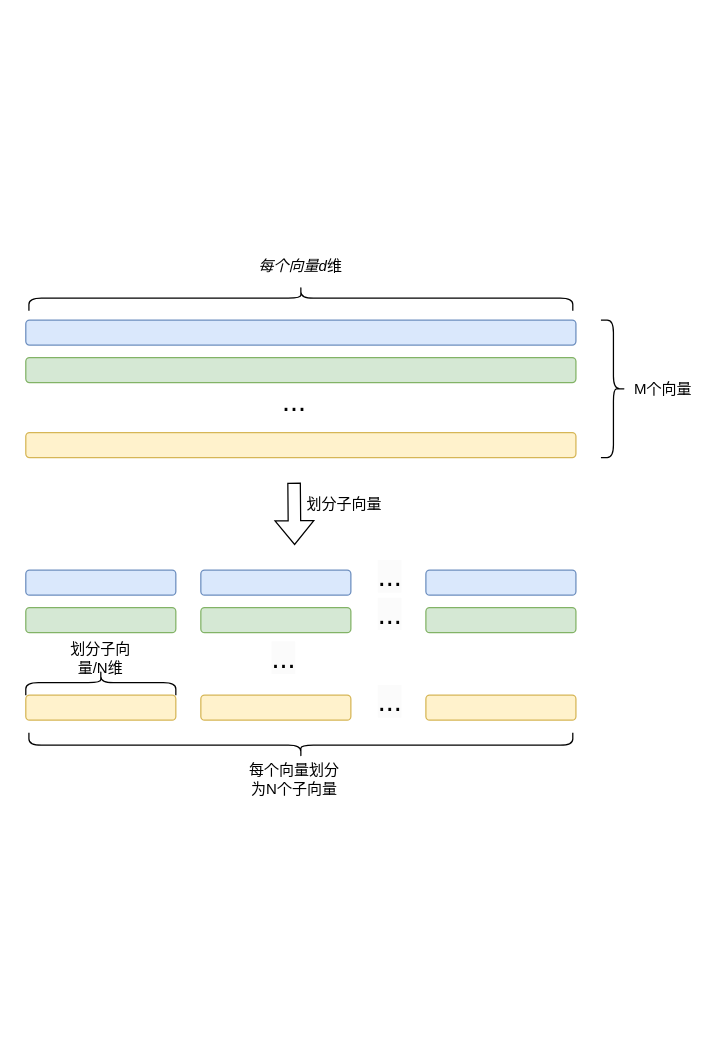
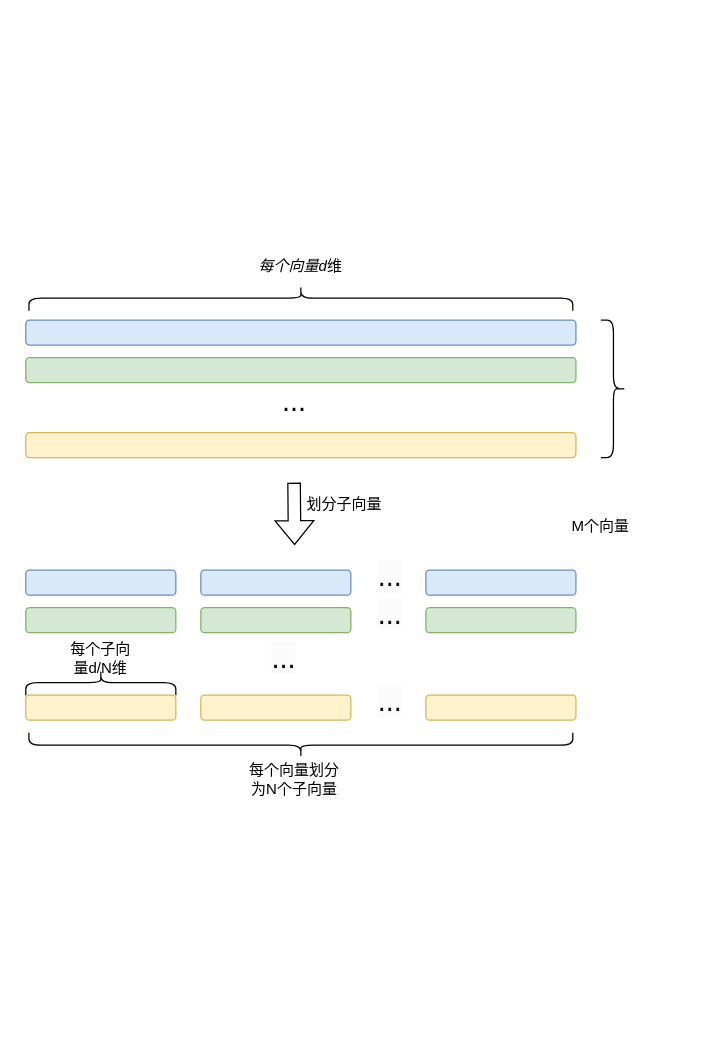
- <mxCell id="21" value="M个向量" style="text;strokeColor=none;align=center;fillColor=none;html=1;verticalAlign=middle;whiteSpace=wrap;rounded=0;" vertex="1" parent="1"><mxGeometry x="500" y="295.5" width="60" height="30" as="geometry" /></mxCell>
+ <mxCell id="21" value="M个向量" style="text;strokeColor=none;align=center;fillColor=none;html=1;verticalAlign=middle;whiteSpace=wrap;rounded=0;" vertex="1" parent="1"><mxGeometry x="450" y="405.5" width="60" height="30" as="geometry" /></mxCell>
- <mxCell id="28" value="划分子向量/N维" style="text;strokeColor=none;align=center;fillColor=none;html=1;verticalAlign=middle;whiteSpace=wrap;rounded=0;" vertex="1" parent="1"><mxGeometry x="50" y="510.5" width="60" height="30" as="geometry" /></mxCell>
+ <mxCell id="28" value="每个子向量d/N维" style="text;strokeColor=none;align=center;fillColor=none;html=1;verticalAlign=middle;whiteSpace=wrap;rounded=0;" vertex="1" parent="1"><mxGeometry x="50" y="510.5" width="60" height="30" as="geometry" /></mxCell>
